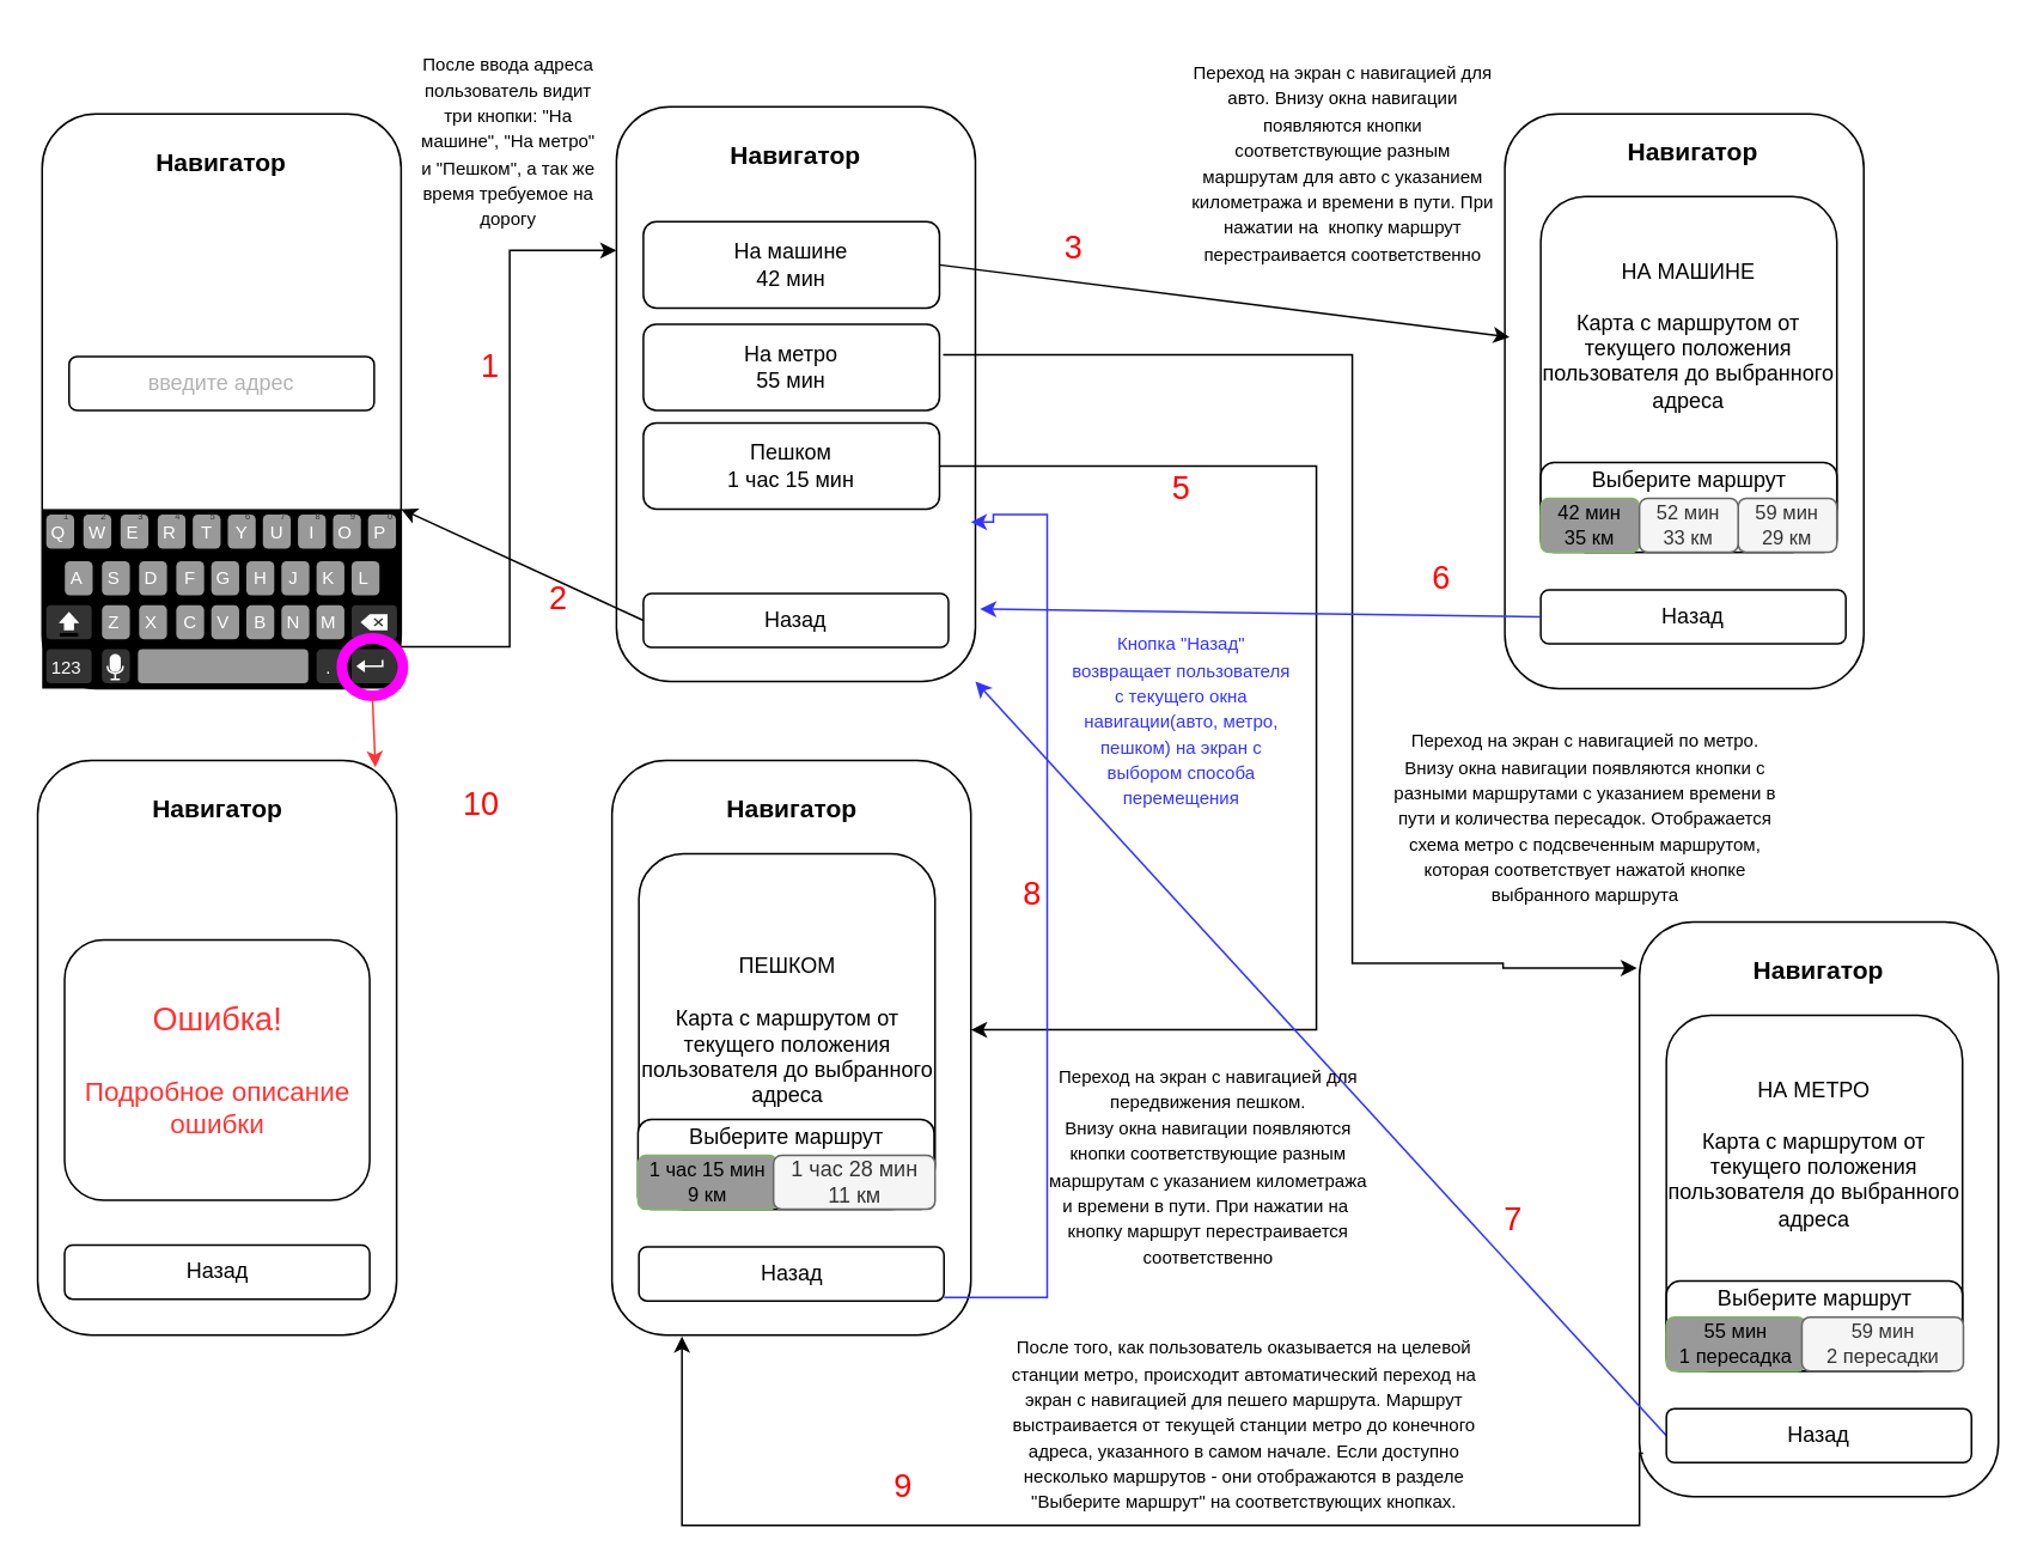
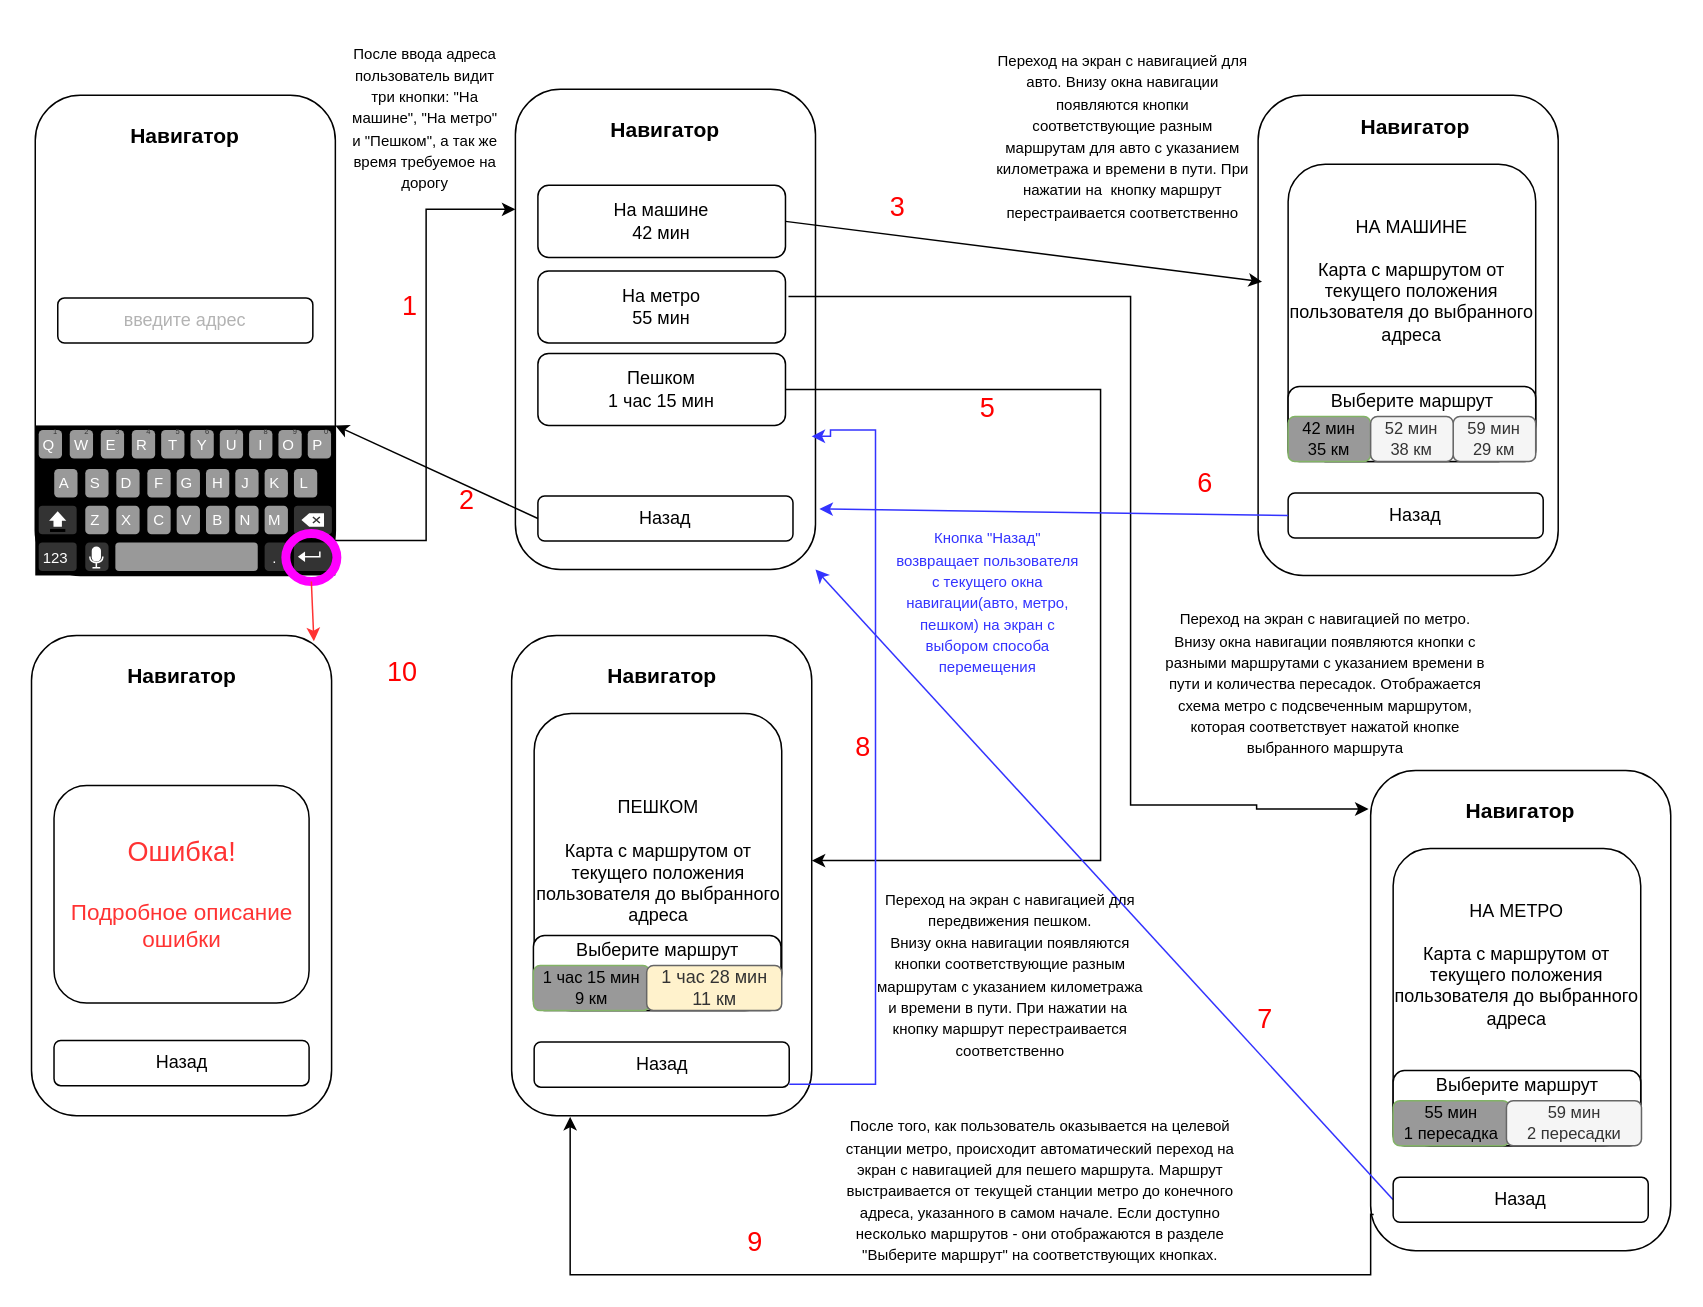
- <mxCell id="41" value="&lt;div style=&quot;font-size: 11px;&quot;&gt;&lt;font style=&quot;font-size: 11px;&quot;&gt;52 мин&lt;/font&gt;&lt;/div&gt;&lt;div style=&quot;font-size: 11px;&quot;&gt;&lt;font style=&quot;font-size: 11px;&quot;&gt;33 км&lt;br&gt;&lt;/font&gt;&lt;/div&gt;" style="rounded=1;whiteSpace=wrap;html=1;fillColor=#f5f5f5;strokeColor=#666666;fontColor=#333333;" parent="1" vertex="1"><mxGeometry x="913" y="277" width="55" height="30" as="geometry" /></mxCell>
+ <mxCell id="41" value="&lt;div style=&quot;font-size: 11px;&quot;&gt;&lt;font style=&quot;font-size: 11px;&quot;&gt;52 мин&lt;/font&gt;&lt;/div&gt;&lt;div style=&quot;font-size: 11px;&quot;&gt;&lt;font style=&quot;font-size: 11px;&quot;&gt;38 км&lt;br&gt;&lt;/font&gt;&lt;/div&gt;" style="rounded=1;whiteSpace=wrap;html=1;fillColor=#f5f5f5;strokeColor=#666666;fontColor=#333333;" parent="1" vertex="1"><mxGeometry x="913" y="277" width="55" height="30" as="geometry" /></mxCell>
- <mxCell id="49" value="&lt;div&gt;1 час 28 мин&lt;/div&gt;&lt;div&gt;11 км&lt;br&gt;&lt;/div&gt;" style="rounded=1;whiteSpace=wrap;html=1;fillColor=#f5f5f5;strokeColor=#666666;fontColor=#333333;" parent="1" vertex="1"><mxGeometry x="430.5" y="643" width="90" height="30" as="geometry" /></mxCell>
+ <mxCell id="49" value="&lt;div&gt;1 час 28 мин&lt;/div&gt;&lt;div&gt;11 км&lt;br&gt;&lt;/div&gt;" style="rounded=1;whiteSpace=wrap;html=1;fillColor=#fff2cc;strokeColor=#666666;fontColor=#333333;" parent="1" vertex="1"><mxGeometry x="430.5" y="643" width="90" height="30" as="geometry" /></mxCell>
